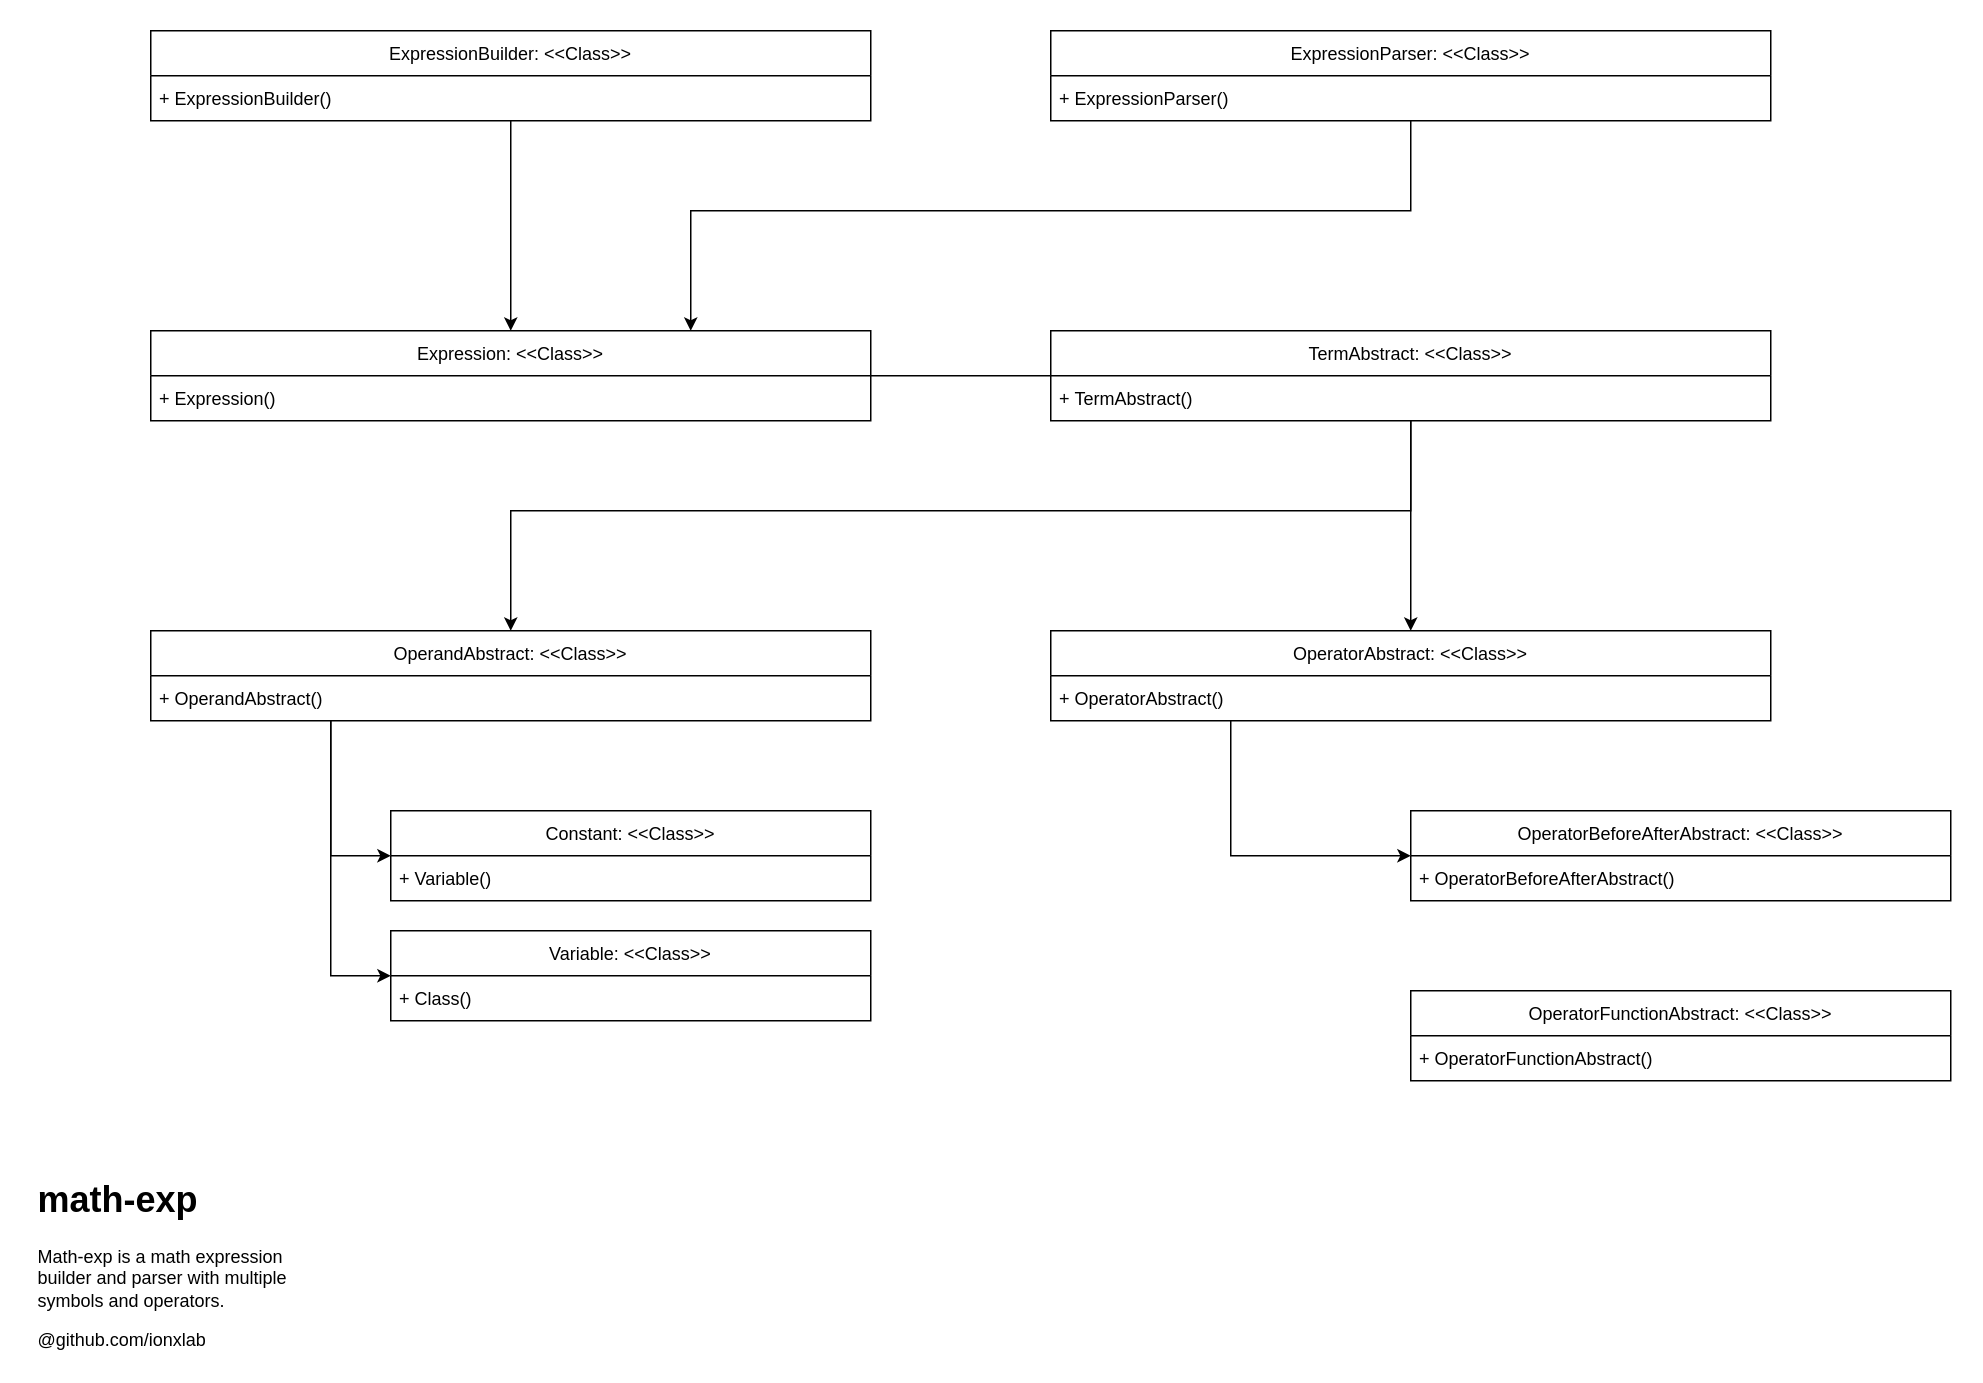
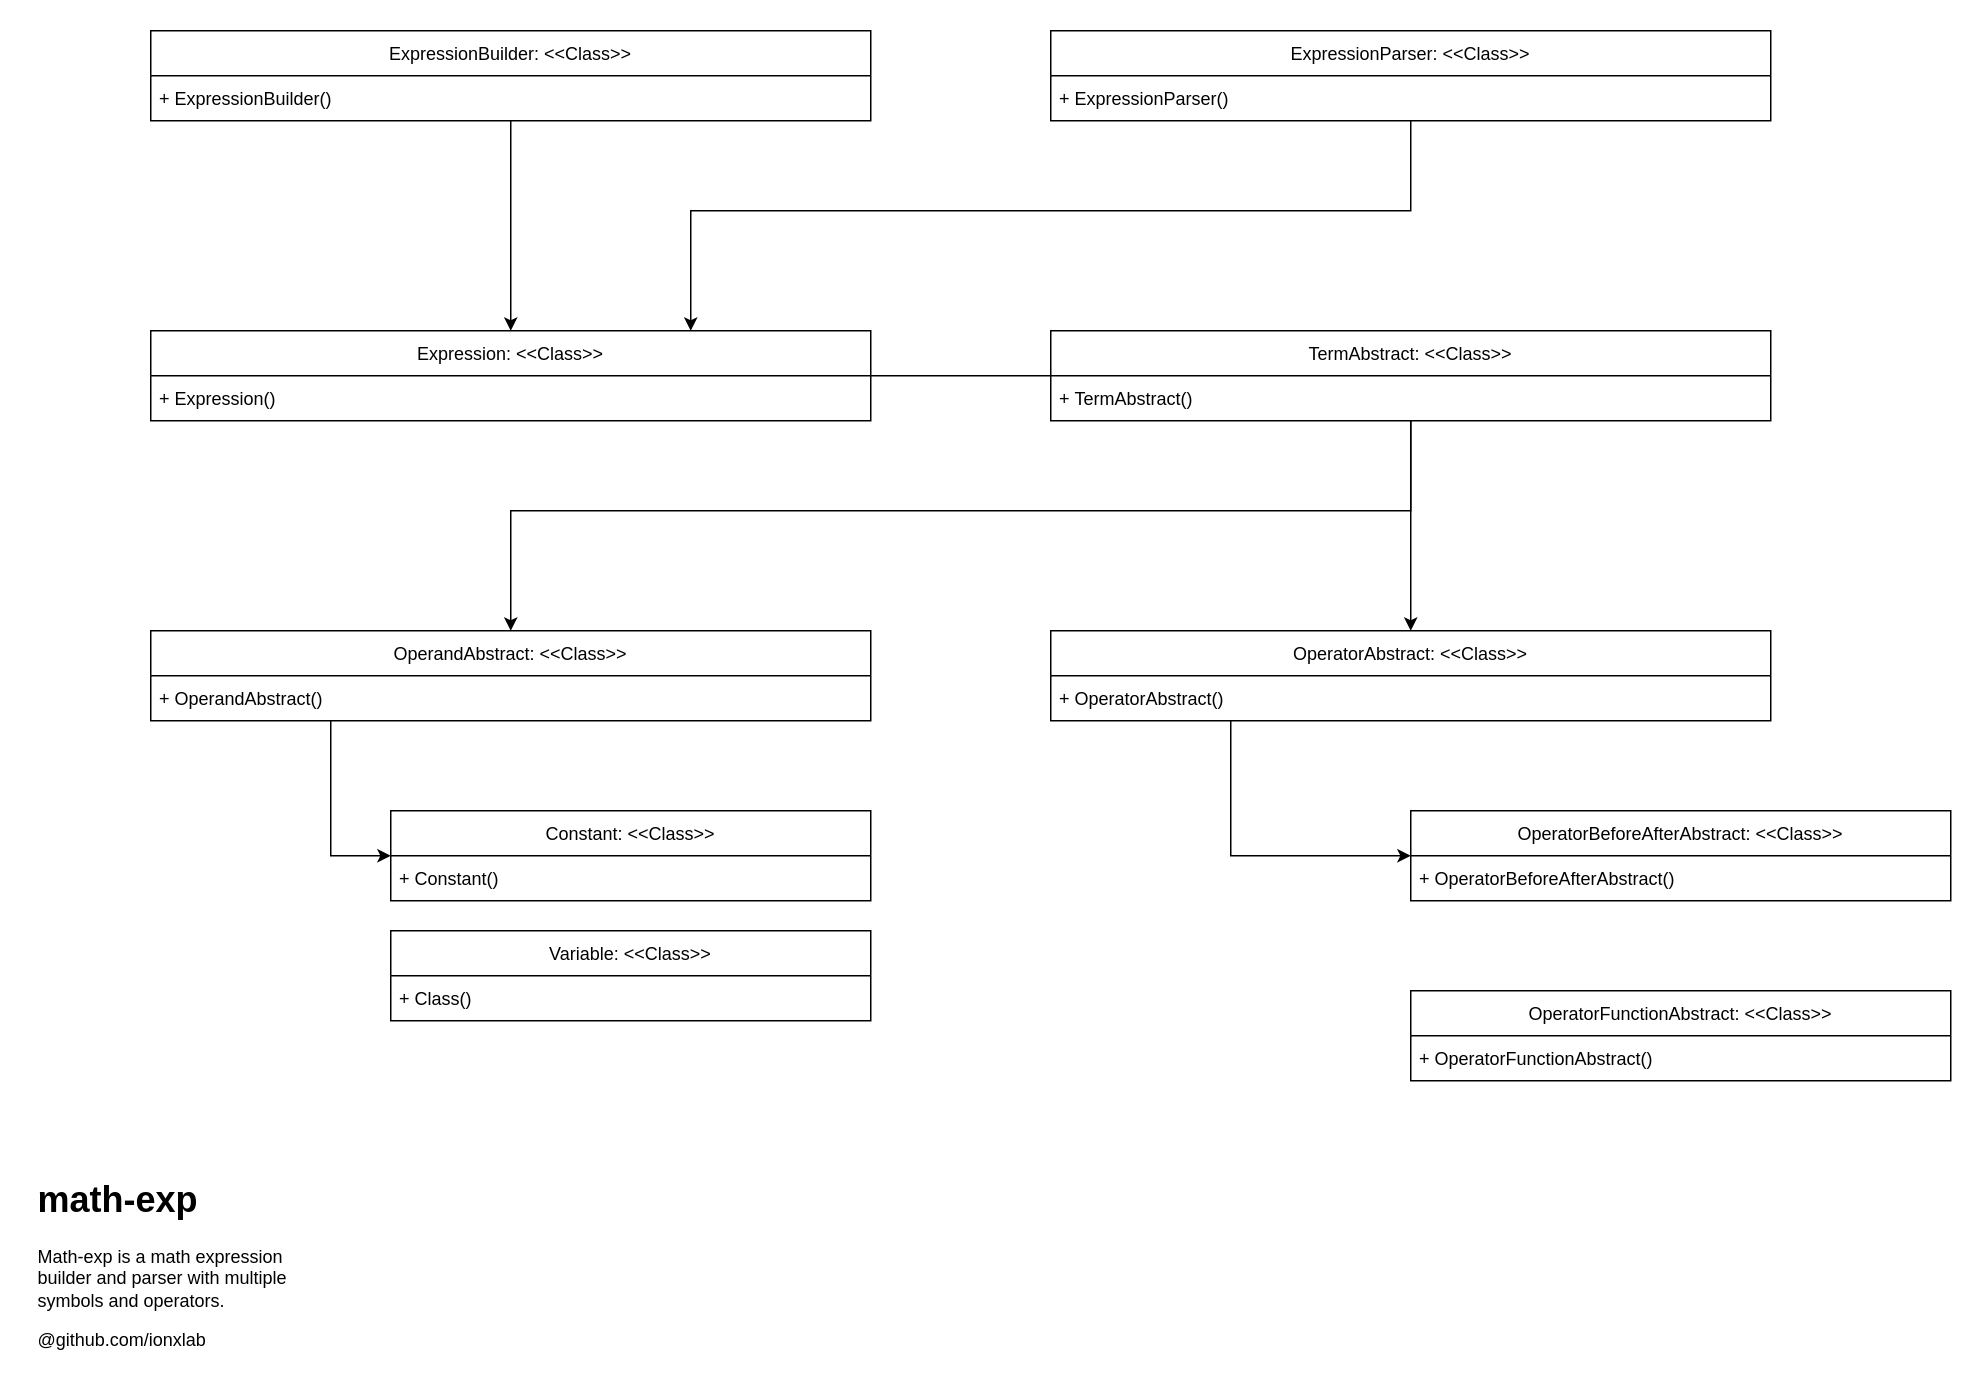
- <mxCell id="26" value="+ Variable()" style="text;strokeColor=none;fillColor=none;align=left;verticalAlign=middle;spacingLeft=4;spacingRight=4;overflow=hidden;points=[[0,0],[0,0.5],[0,1],[0.25,0],[0.25,0.25],[0.25,0.5],[0.25,0.75],[0.25,1],[0.25,0],[0.5,0.25],[0.5,0.5],[0.5,0.75],[0.5,1],[0.75,0],[0.75,0.25],[0.75,0.5],[0.75,0.75],[0.75,1],[1,0],[1,0.5],[1,1]];portConstraint=eastwest;rotatable=0;" vertex="1" parent="25"><mxGeometry y="30" width="320" height="30" as="geometry" /></mxCell>
+ <mxCell id="26" value="+ Constant()" style="text;strokeColor=none;fillColor=none;align=left;verticalAlign=middle;spacingLeft=4;spacingRight=4;overflow=hidden;points=[[0,0],[0,0.5],[0,1],[0.25,0],[0.25,0.25],[0.25,0.5],[0.25,0.75],[0.25,1],[0.25,0],[0.5,0.25],[0.5,0.5],[0.5,0.75],[0.5,1],[0.75,0],[0.75,0.25],[0.75,0.5],[0.75,0.75],[0.75,1],[1,0],[1,0.5],[1,1]];portConstraint=eastwest;rotatable=0;" vertex="1" parent="25"><mxGeometry y="30" width="320" height="30" as="geometry" /></mxCell>
- <mxCell id="30" style="edgeStyle=orthogonalEdgeStyle;rounded=0;orthogonalLoop=1;jettySize=auto;html=1;exitX=0.25;exitY=1;exitDx=0;exitDy=0;entryX=0;entryY=0;entryDx=0;entryDy=0;" edge="1" parent="1" source="15" target="28"><mxGeometry relative="1" as="geometry"><Array as="points"><mxPoint x="220" y="650" /></Array></mxGeometry></mxCell>
